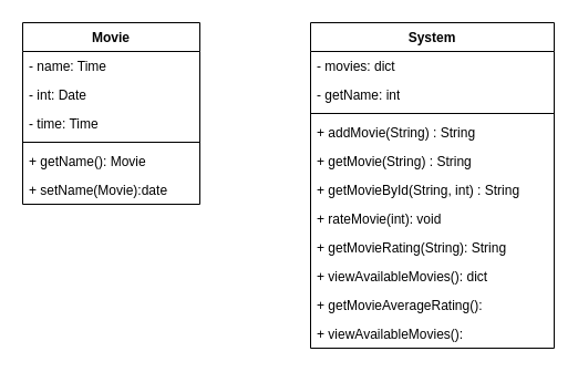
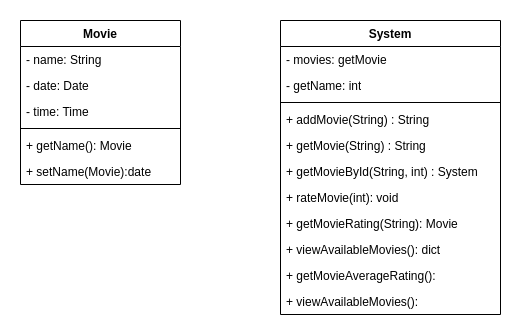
- <mxCell id="15" value="- name: Time" style="text;strokeColor=none;fillColor=none;align=left;verticalAlign=top;spacingLeft=4;spacingRight=4;overflow=hidden;rotatable=0;points=[[0,0.5],[1,0.5]];portConstraint=eastwest;whiteSpace=wrap;html=1;" vertex="1" parent="14"><mxGeometry y="26" width="160" height="26" as="geometry" /></mxCell>
+ <mxCell id="15" value="- name: String" style="text;strokeColor=none;fillColor=none;align=left;verticalAlign=top;spacingLeft=4;spacingRight=4;overflow=hidden;rotatable=0;points=[[0,0.5],[1,0.5]];portConstraint=eastwest;whiteSpace=wrap;html=1;" vertex="1" parent="14"><mxGeometry y="26" width="160" height="26" as="geometry" /></mxCell>
- <mxCell id="3" value="- movies: dict" style="text;strokeColor=none;fillColor=none;align=left;verticalAlign=top;spacingLeft=4;spacingRight=4;overflow=hidden;rotatable=0;points=[[0,0.5],[1,0.5]];portConstraint=eastwest;whiteSpace=wrap;html=1;" vertex="1" parent="2"><mxGeometry y="26" width="220" height="26" as="geometry" /></mxCell>
+ <mxCell id="3" value="- movies: getMovie" style="text;strokeColor=none;fillColor=none;align=left;verticalAlign=top;spacingLeft=4;spacingRight=4;overflow=hidden;rotatable=0;points=[[0,0.5],[1,0.5]];portConstraint=eastwest;whiteSpace=wrap;html=1;" vertex="1" parent="2"><mxGeometry y="26" width="220" height="26" as="geometry" /></mxCell>
- <mxCell id="16" value="- int: Date" style="text;strokeColor=none;fillColor=none;align=left;verticalAlign=top;spacingLeft=4;spacingRight=4;overflow=hidden;rotatable=0;points=[[0,0.5],[1,0.5]];portConstraint=eastwest;whiteSpace=wrap;html=1;" vertex="1" parent="14"><mxGeometry y="52" width="160" height="26" as="geometry" /></mxCell>
+ <mxCell id="16" value="- date: Date" style="text;strokeColor=none;fillColor=none;align=left;verticalAlign=top;spacingLeft=4;spacingRight=4;overflow=hidden;rotatable=0;points=[[0,0.5],[1,0.5]];portConstraint=eastwest;whiteSpace=wrap;html=1;" vertex="1" parent="14"><mxGeometry y="52" width="160" height="26" as="geometry" /></mxCell>
- <mxCell id="8" value="+ getMovieById(String, int) : String" style="text;strokeColor=none;fillColor=none;align=left;verticalAlign=top;spacingLeft=4;spacingRight=4;overflow=hidden;rotatable=0;points=[[0,0.5],[1,0.5]];portConstraint=eastwest;whiteSpace=wrap;html=1;" vertex="1" parent="2"><mxGeometry y="138" width="220" height="26" as="geometry" /></mxCell>
+ <mxCell id="8" value="+ getMovieById(String, int) : System" style="text;strokeColor=none;fillColor=none;align=left;verticalAlign=top;spacingLeft=4;spacingRight=4;overflow=hidden;rotatable=0;points=[[0,0.5],[1,0.5]];portConstraint=eastwest;whiteSpace=wrap;html=1;" vertex="1" parent="2"><mxGeometry y="138" width="220" height="26" as="geometry" /></mxCell>
- <mxCell id="10" value="+ getMovieRating(String): String" style="text;strokeColor=none;fillColor=none;align=left;verticalAlign=top;spacingLeft=4;spacingRight=4;overflow=hidden;rotatable=0;points=[[0,0.5],[1,0.5]];portConstraint=eastwest;whiteSpace=wrap;html=1;" vertex="1" parent="2"><mxGeometry y="190" width="220" height="26" as="geometry" /></mxCell>
+ <mxCell id="10" value="+ getMovieRating(String): Movie" style="text;strokeColor=none;fillColor=none;align=left;verticalAlign=top;spacingLeft=4;spacingRight=4;overflow=hidden;rotatable=0;points=[[0,0.5],[1,0.5]];portConstraint=eastwest;whiteSpace=wrap;html=1;" vertex="1" parent="2"><mxGeometry y="190" width="220" height="26" as="geometry" /></mxCell>
